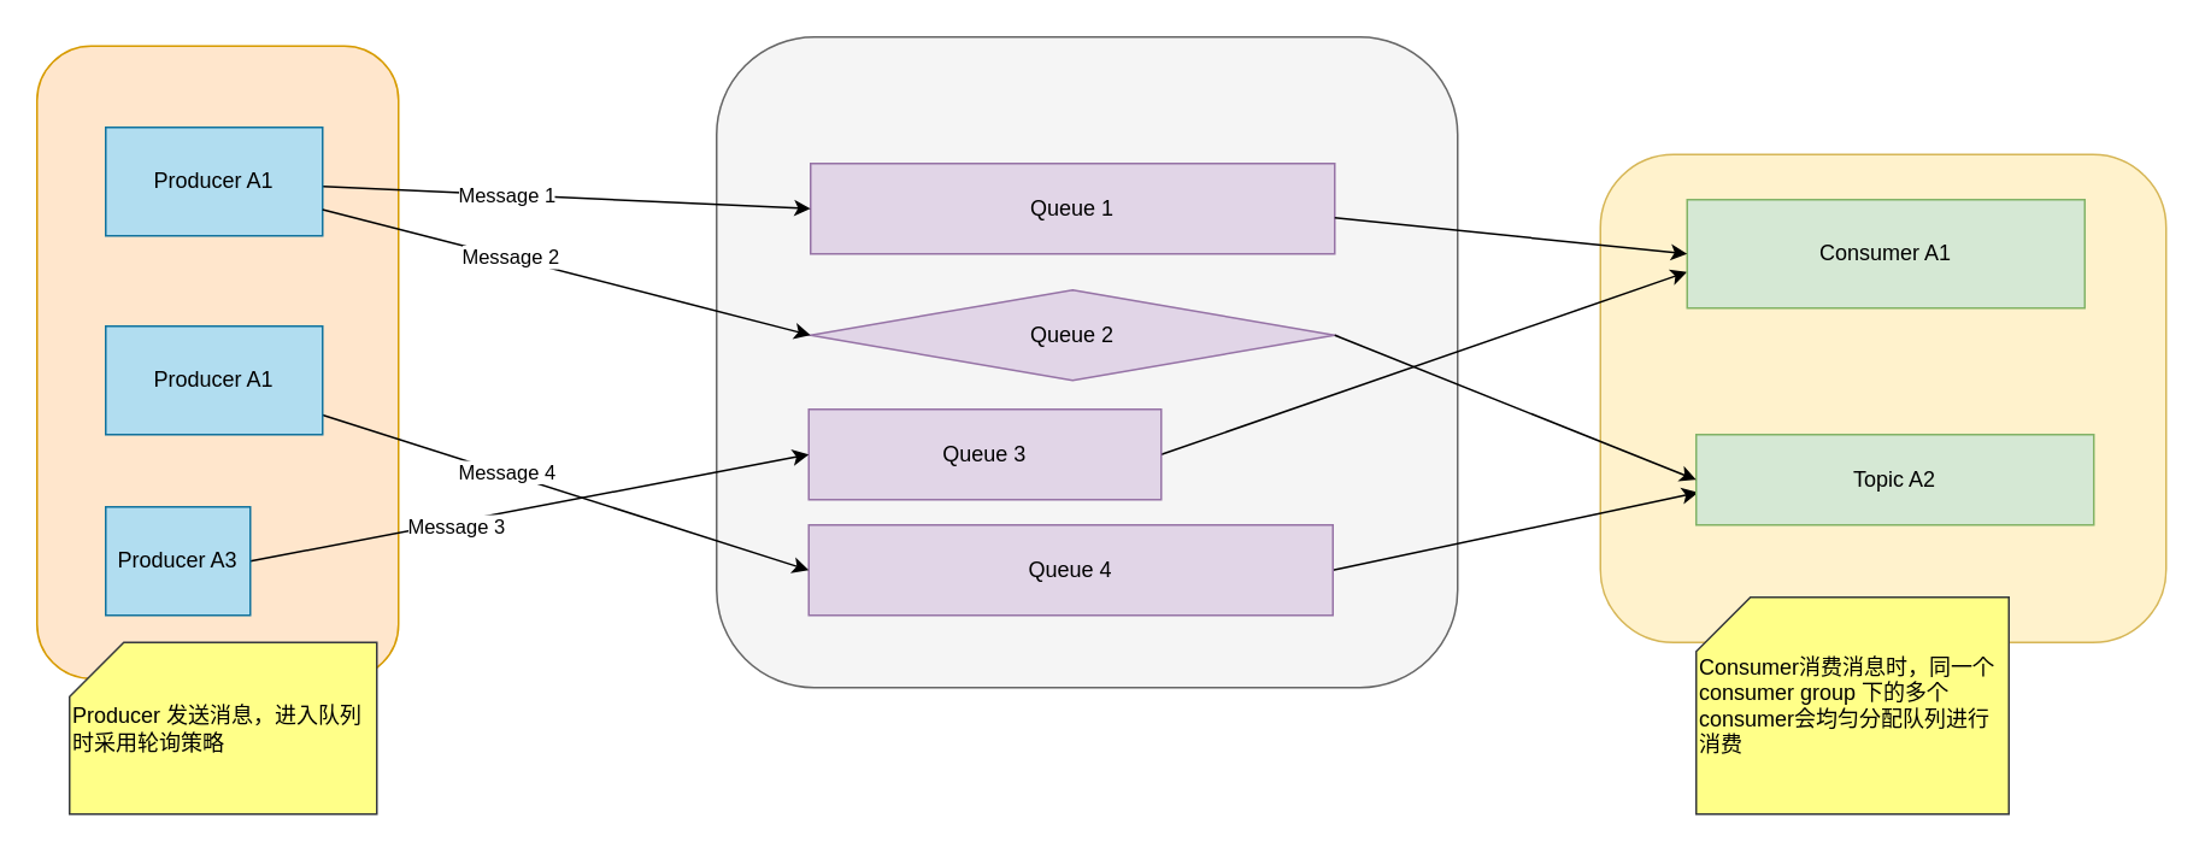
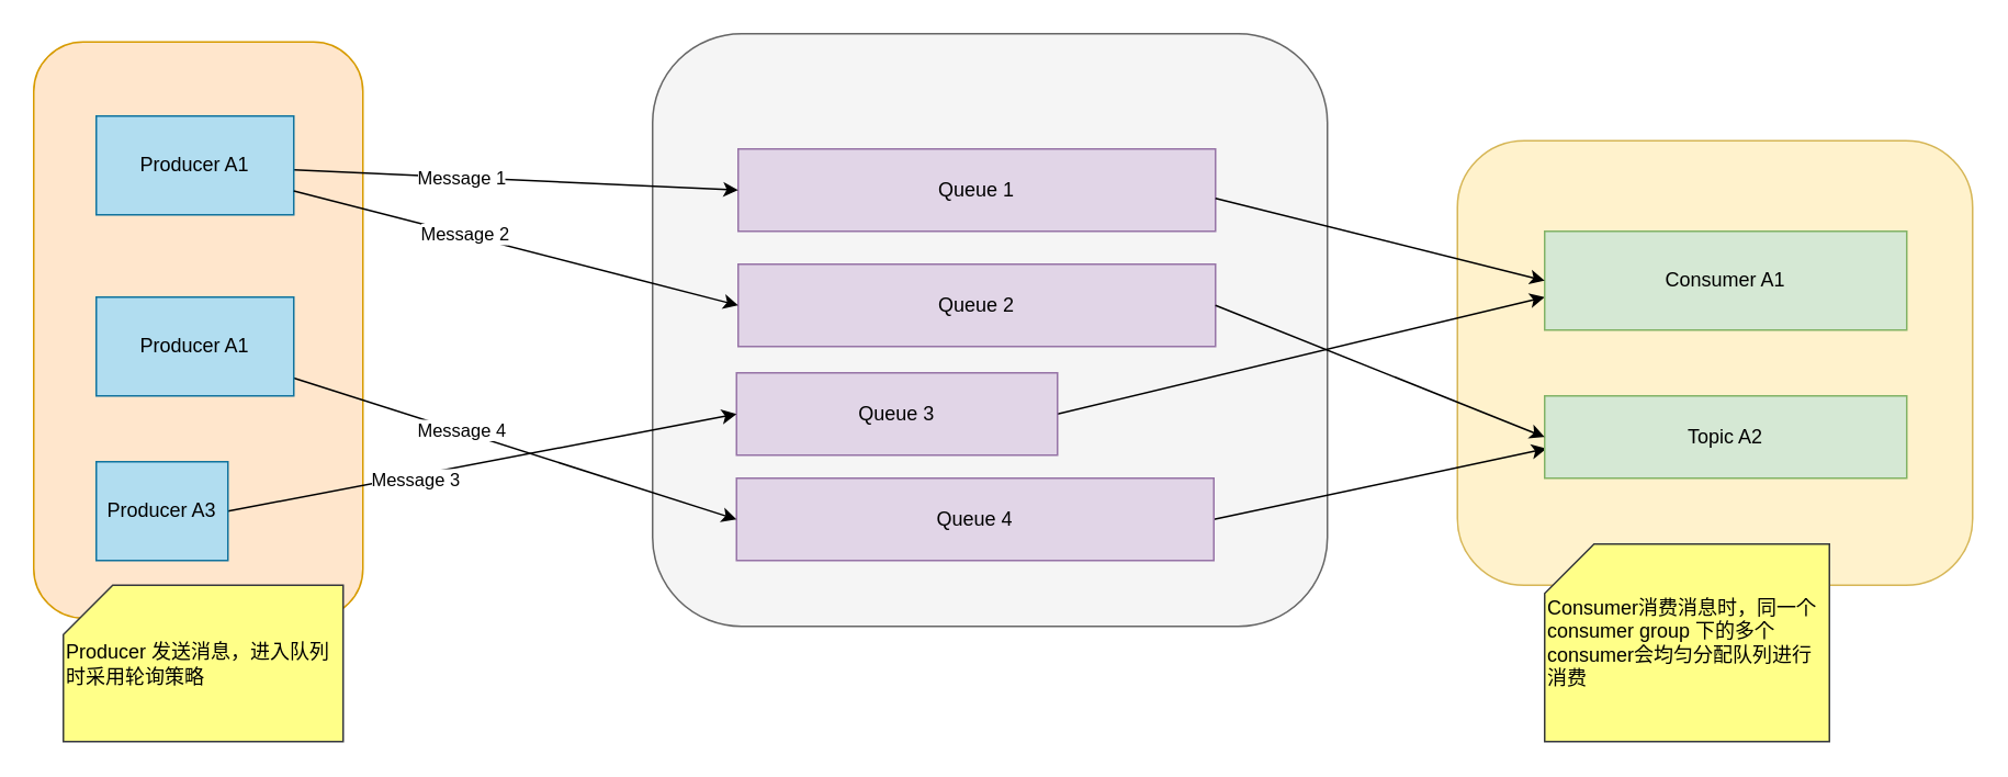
- <mxCell id="10" value="Consumer A1" style="rounded=0;whiteSpace=wrap;html=1;fillColor=#d5e8d4;strokeColor=#82b366;" vertex="1" parent="1"><mxGeometry x="933" y="110" width="220" height="60" as="geometry" /></mxCell>
+ <mxCell id="10" value="Consumer A1" style="rounded=0;whiteSpace=wrap;html=1;fillColor=#d5e8d4;strokeColor=#82b366;" vertex="1" parent="1"><mxGeometry x="938" y="140" width="220" height="60" as="geometry" /></mxCell>
- <mxCell id="5" value="Queue 2" style="rhombus;whiteSpace=wrap;html=1;fillColor=#e1d5e7;strokeColor=#9673a6;" vertex="1" parent="1"><mxGeometry x="448" y="160" width="290" height="50" as="geometry" /></mxCell>
+ <mxCell id="5" value="Queue 2" style="rounded=0;whiteSpace=wrap;html=1;fillColor=#e1d5e7;strokeColor=#9673a6;" vertex="1" parent="1"><mxGeometry x="448" y="160" width="290" height="50" as="geometry" /></mxCell>
